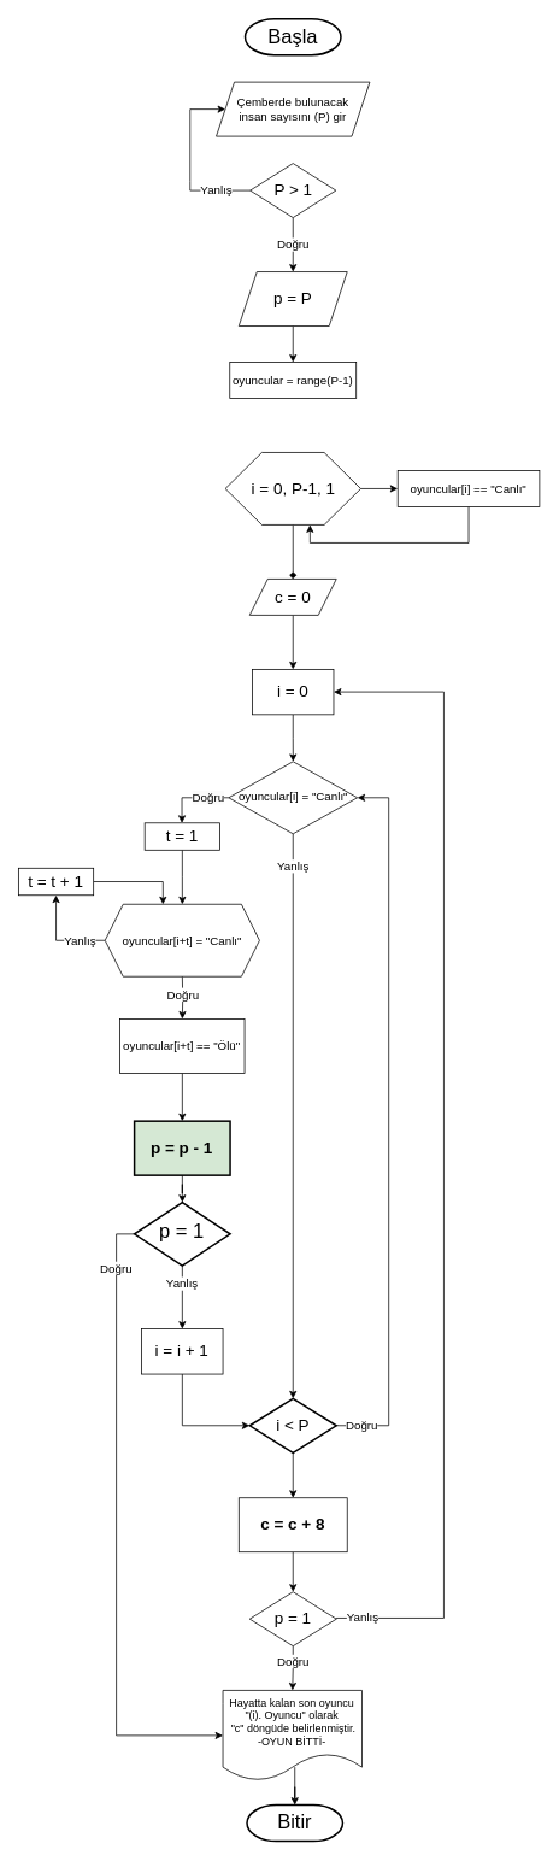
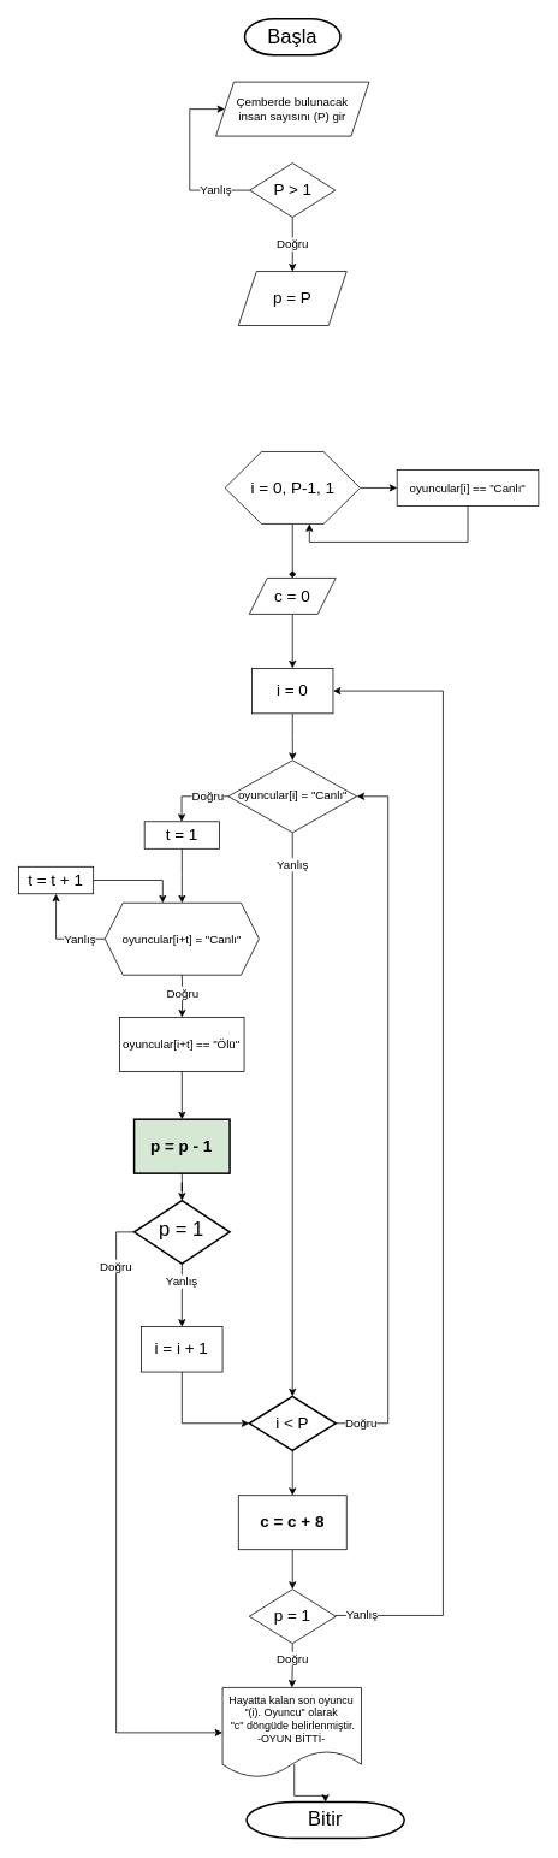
- <mxCell id="12" value="" style="edgeStyle=orthogonalEdgeStyle;rounded=0;orthogonalLoop=1;jettySize=auto;html=1;" parent="1" source="13" target="34" edge="1"><mxGeometry relative="1" as="geometry" /></mxCell>
- <mxCell id="34" value="oyuncular = range(P-1)" style="whiteSpace=wrap;html=1;fontSize=13;" parent="1" vertex="1"><mxGeometry x="254" y="400" width="140" height="40" as="geometry" /></mxCell>
- <mxCell id="25" value="Bitir" style="strokeWidth=2;html=1;shape=mxgraph.flowchart.terminator;whiteSpace=wrap;fontFamily=Helvetica;fontSize=22;" parent="1" vertex="1"><mxGeometry x="273" y="1997" width="106" height="40" as="geometry" /></mxCell>
+ <mxCell id="25" value="Bitir" style="strokeWidth=2;html=1;shape=mxgraph.flowchart.terminator;whiteSpace=wrap;fontFamily=Helvetica;fontSize=22;" parent="1" vertex="1"><mxGeometry x="273" y="1997" width="175" height="40" as="geometry" /></mxCell>
